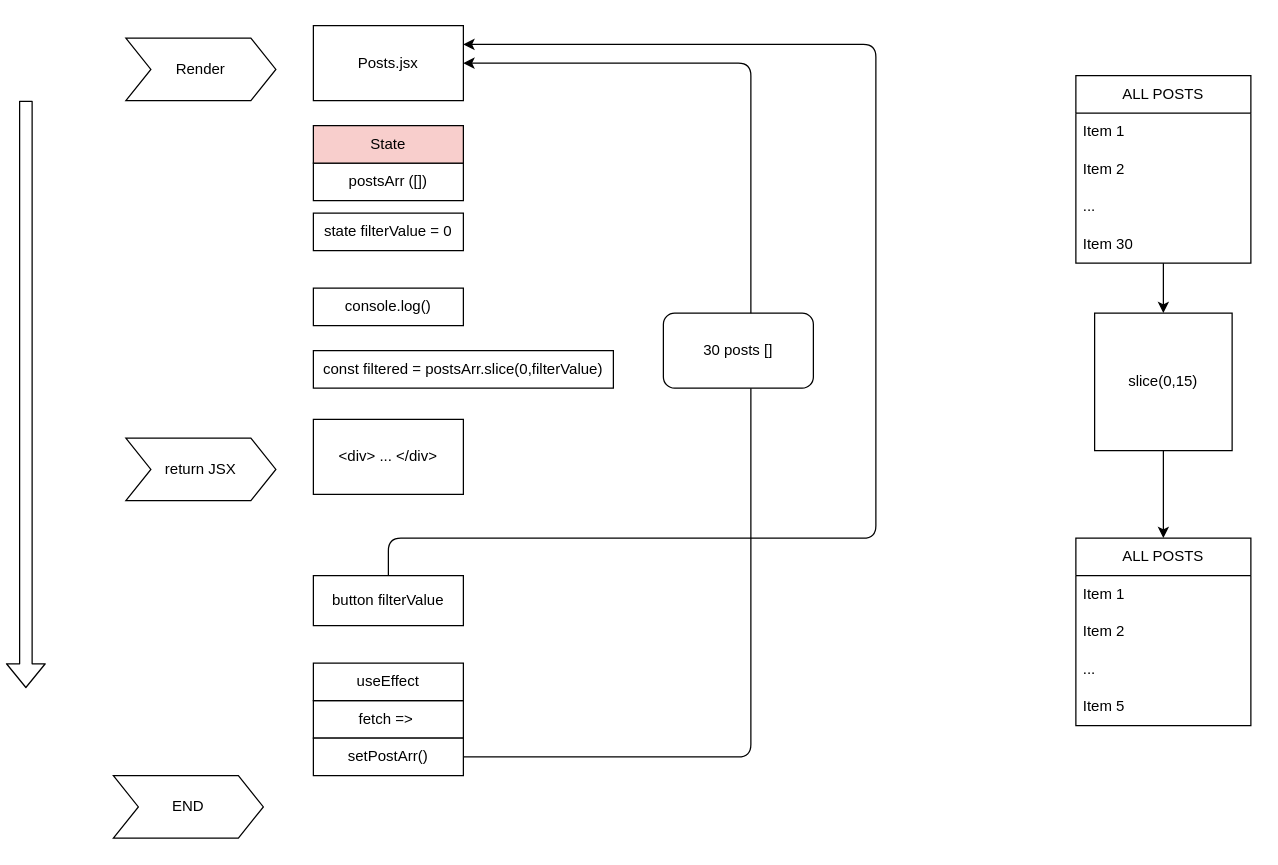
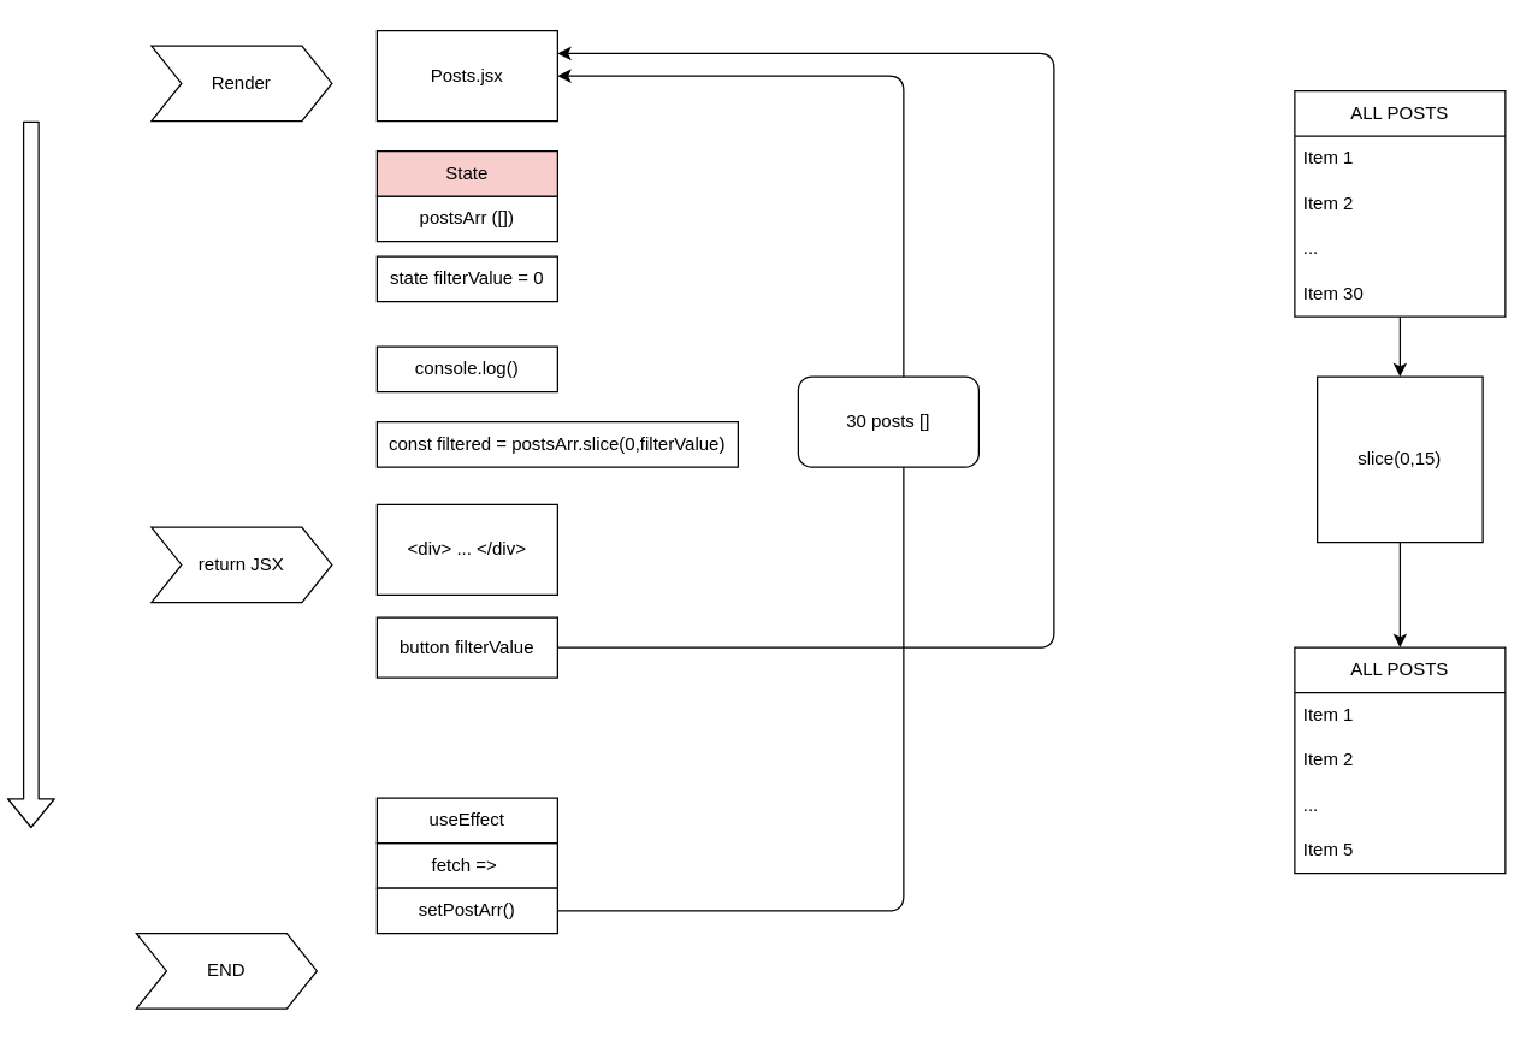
- <mxCell id="32" value="button filterValue" style="rounded=0;whiteSpace=wrap;html=1;" vertex="1" parent="1"><mxGeometry x="250" y="460" width="120" height="40" as="geometry" /></mxCell>
+ <mxCell id="32" value="button filterValue" style="rounded=0;whiteSpace=wrap;html=1;" vertex="1" parent="1"><mxGeometry x="250" y="410" width="120" height="40" as="geometry" /></mxCell>
